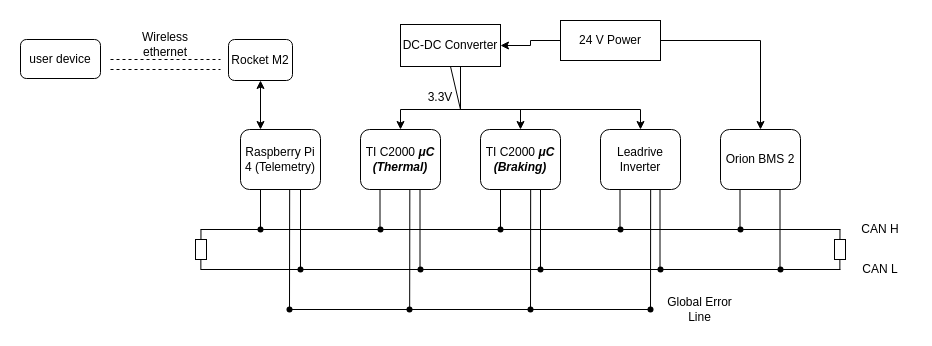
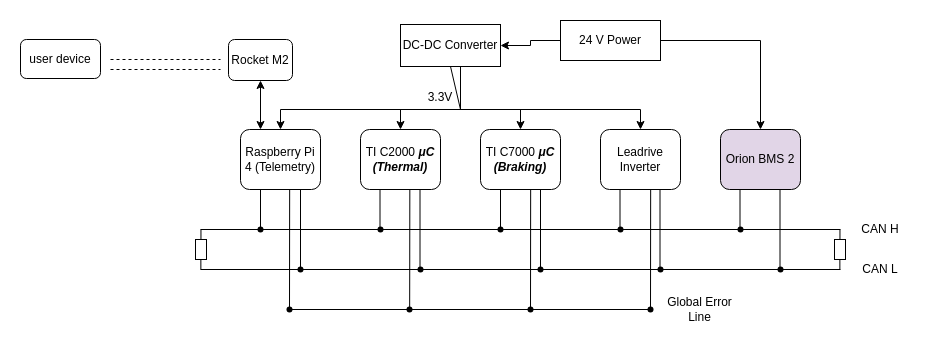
- <mxCell id="63" value="Wireless ethernet" style="text;html=1;strokeColor=none;fillColor=none;align=center;verticalAlign=middle;whiteSpace=wrap;rounded=0;" parent="1" vertex="1"><mxGeometry x="135" width="60" height="30" as="geometry" y="29" /></mxCell>
+ <mxCell id="4" style="edgeStyle=orthogonalEdgeStyle;rounded=0;orthogonalLoop=1;jettySize=auto;html=1;exitX=0.5;exitY=1;exitDx=0;exitDy=0;entryX=0.5;entryY=0;entryDx=0;entryDy=0;" parent="1" source="5" target="11" edge="1"><mxGeometry relative="1" as="geometry"><Array as="points"><mxPoint x="460" y="109" /><mxPoint x="280" y="109" /></Array></mxGeometry></mxCell>
- <mxCell id="13" value="TI C2000&lt;b&gt; &lt;/b&gt;&lt;i lang=&quot;mul&quot; class=&quot;Latn mention e-example&quot;&gt;&lt;b&gt;μC&lt;br&gt;(Braking)&lt;br&gt;&lt;/b&gt;&lt;/i&gt;" style="rounded=1;whiteSpace=wrap;html=1;" parent="1" vertex="1"><mxGeometry x="480" y="129" width="80" height="60" as="geometry" /></mxCell>
+ <mxCell id="13" value="TI C7000&lt;b&gt; &lt;/b&gt;&lt;i lang=&quot;mul&quot; class=&quot;Latn mention e-example&quot;&gt;&lt;b&gt;μC&lt;br&gt;(Braking)&lt;br&gt;&lt;/b&gt;&lt;/i&gt;" style="rounded=1;whiteSpace=wrap;html=1;" parent="1" vertex="1"><mxGeometry x="480" y="129" width="80" height="60" as="geometry" /></mxCell>
- <mxCell id="15" value="Orion BMS 2" style="rounded=1;whiteSpace=wrap;html=1;" parent="1" vertex="1"><mxGeometry x="720" y="129" width="80" height="60" as="geometry" /></mxCell>
+ <mxCell id="15" value="Orion BMS 2" style="rounded=1;whiteSpace=wrap;html=1;fillColor=#e1d5e7;" parent="1" vertex="1"><mxGeometry x="720" y="129" width="80" height="60" as="geometry" /></mxCell>
